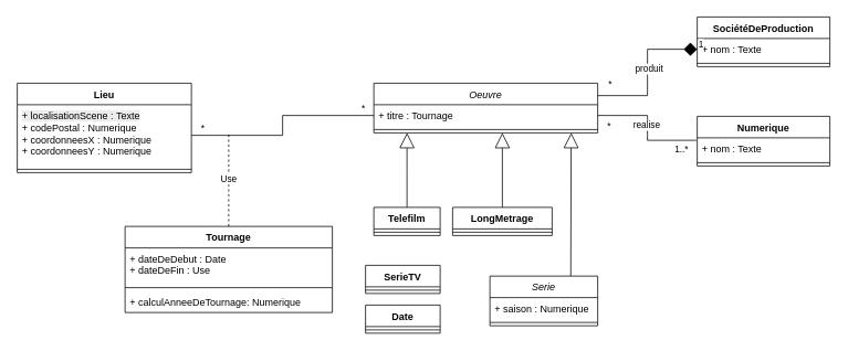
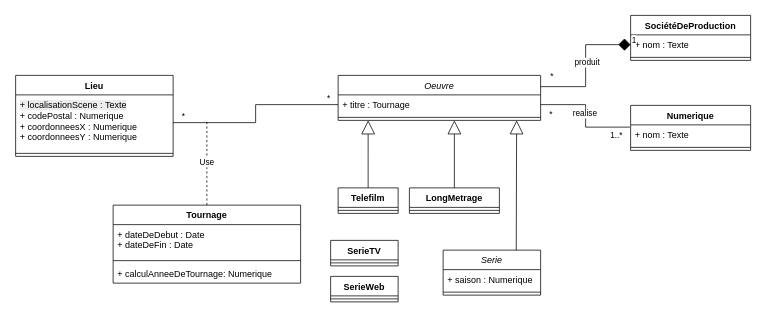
- <mxCell id="3" value="+ dateDeDebut : Date&lt;div&gt;+ dateDeFin : Use&lt;/div&gt;" style="text;strokeColor=none;fillColor=none;align=left;verticalAlign=top;spacingLeft=4;spacingRight=4;overflow=hidden;rotatable=0;points=[[0,0.5],[1,0.5]];portConstraint=eastwest;whiteSpace=wrap;html=1;" vertex="1" parent="2"><mxGeometry y="26" width="250" height="44" as="geometry" /></mxCell>
+ <mxCell id="3" value="+ dateDeDebut : Date&lt;div&gt;+ dateDeFin : Date&lt;/div&gt;" style="text;strokeColor=none;fillColor=none;align=left;verticalAlign=top;spacingLeft=4;spacingRight=4;overflow=hidden;rotatable=0;points=[[0,0.5],[1,0.5]];portConstraint=eastwest;whiteSpace=wrap;html=1;" vertex="1" parent="2"><mxGeometry y="26" width="250" height="44" as="geometry" /></mxCell>
- <mxCell id="22" value="Date" style="swimlane;fontStyle=1;align=center;verticalAlign=top;childLayout=stackLayout;horizontal=1;startSize=26;horizontalStack=0;resizeParent=1;resizeParentMax=0;resizeLast=0;collapsible=1;marginBottom=0;whiteSpace=wrap;html=1;" vertex="1" parent="1"><mxGeometry x="440" y="368" width="90" height="34" as="geometry" /></mxCell>
+ <mxCell id="22" value="SerieWeb" style="swimlane;fontStyle=1;align=center;verticalAlign=top;childLayout=stackLayout;horizontal=1;startSize=26;horizontalStack=0;resizeParent=1;resizeParentMax=0;resizeLast=0;collapsible=1;marginBottom=0;whiteSpace=wrap;html=1;" vertex="1" parent="1"><mxGeometry x="440" y="368" width="90" height="34" as="geometry" /></mxCell>
